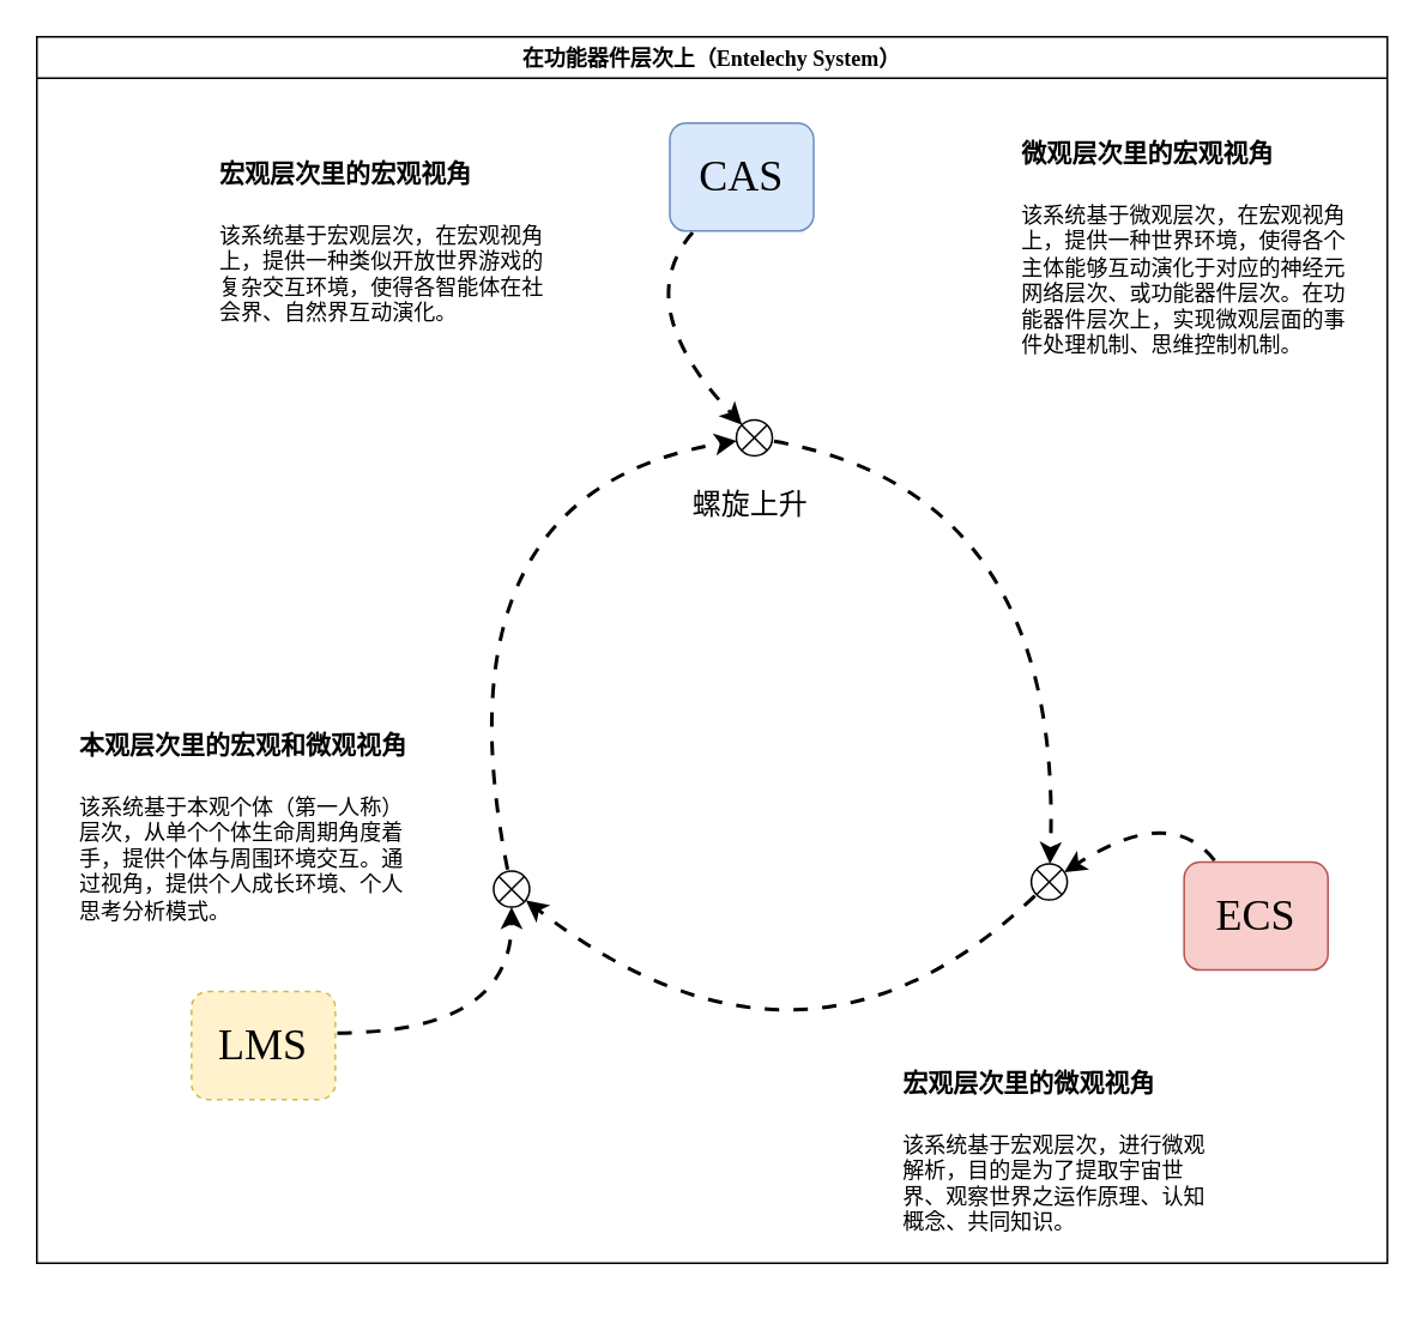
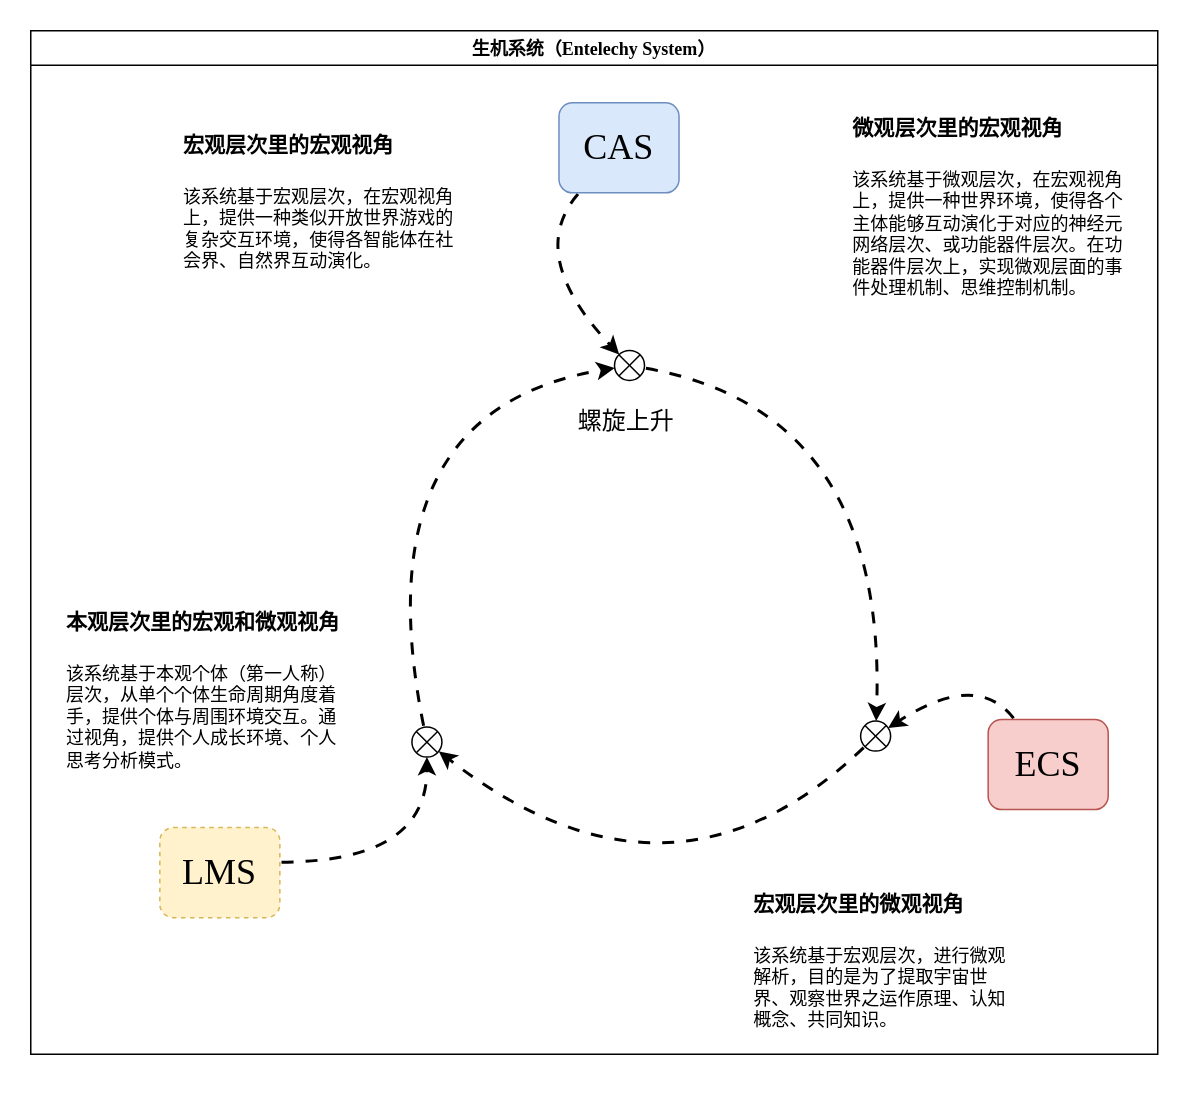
- <mxCell id="2" value="在功能器件层次上（Entelechy System）" style="swimlane;fontFamily=Times New Roman;fontSize=12;" parent="1" vertex="1"><mxGeometry x="20" y="20" width="751" height="682" as="geometry" /></mxCell>
+ <mxCell id="2" value="生机系统（Entelechy System）" style="swimlane;fontFamily=Times New Roman;fontSize=12;" parent="1" vertex="1"><mxGeometry x="20" y="20" width="751" height="682" as="geometry" /></mxCell>
